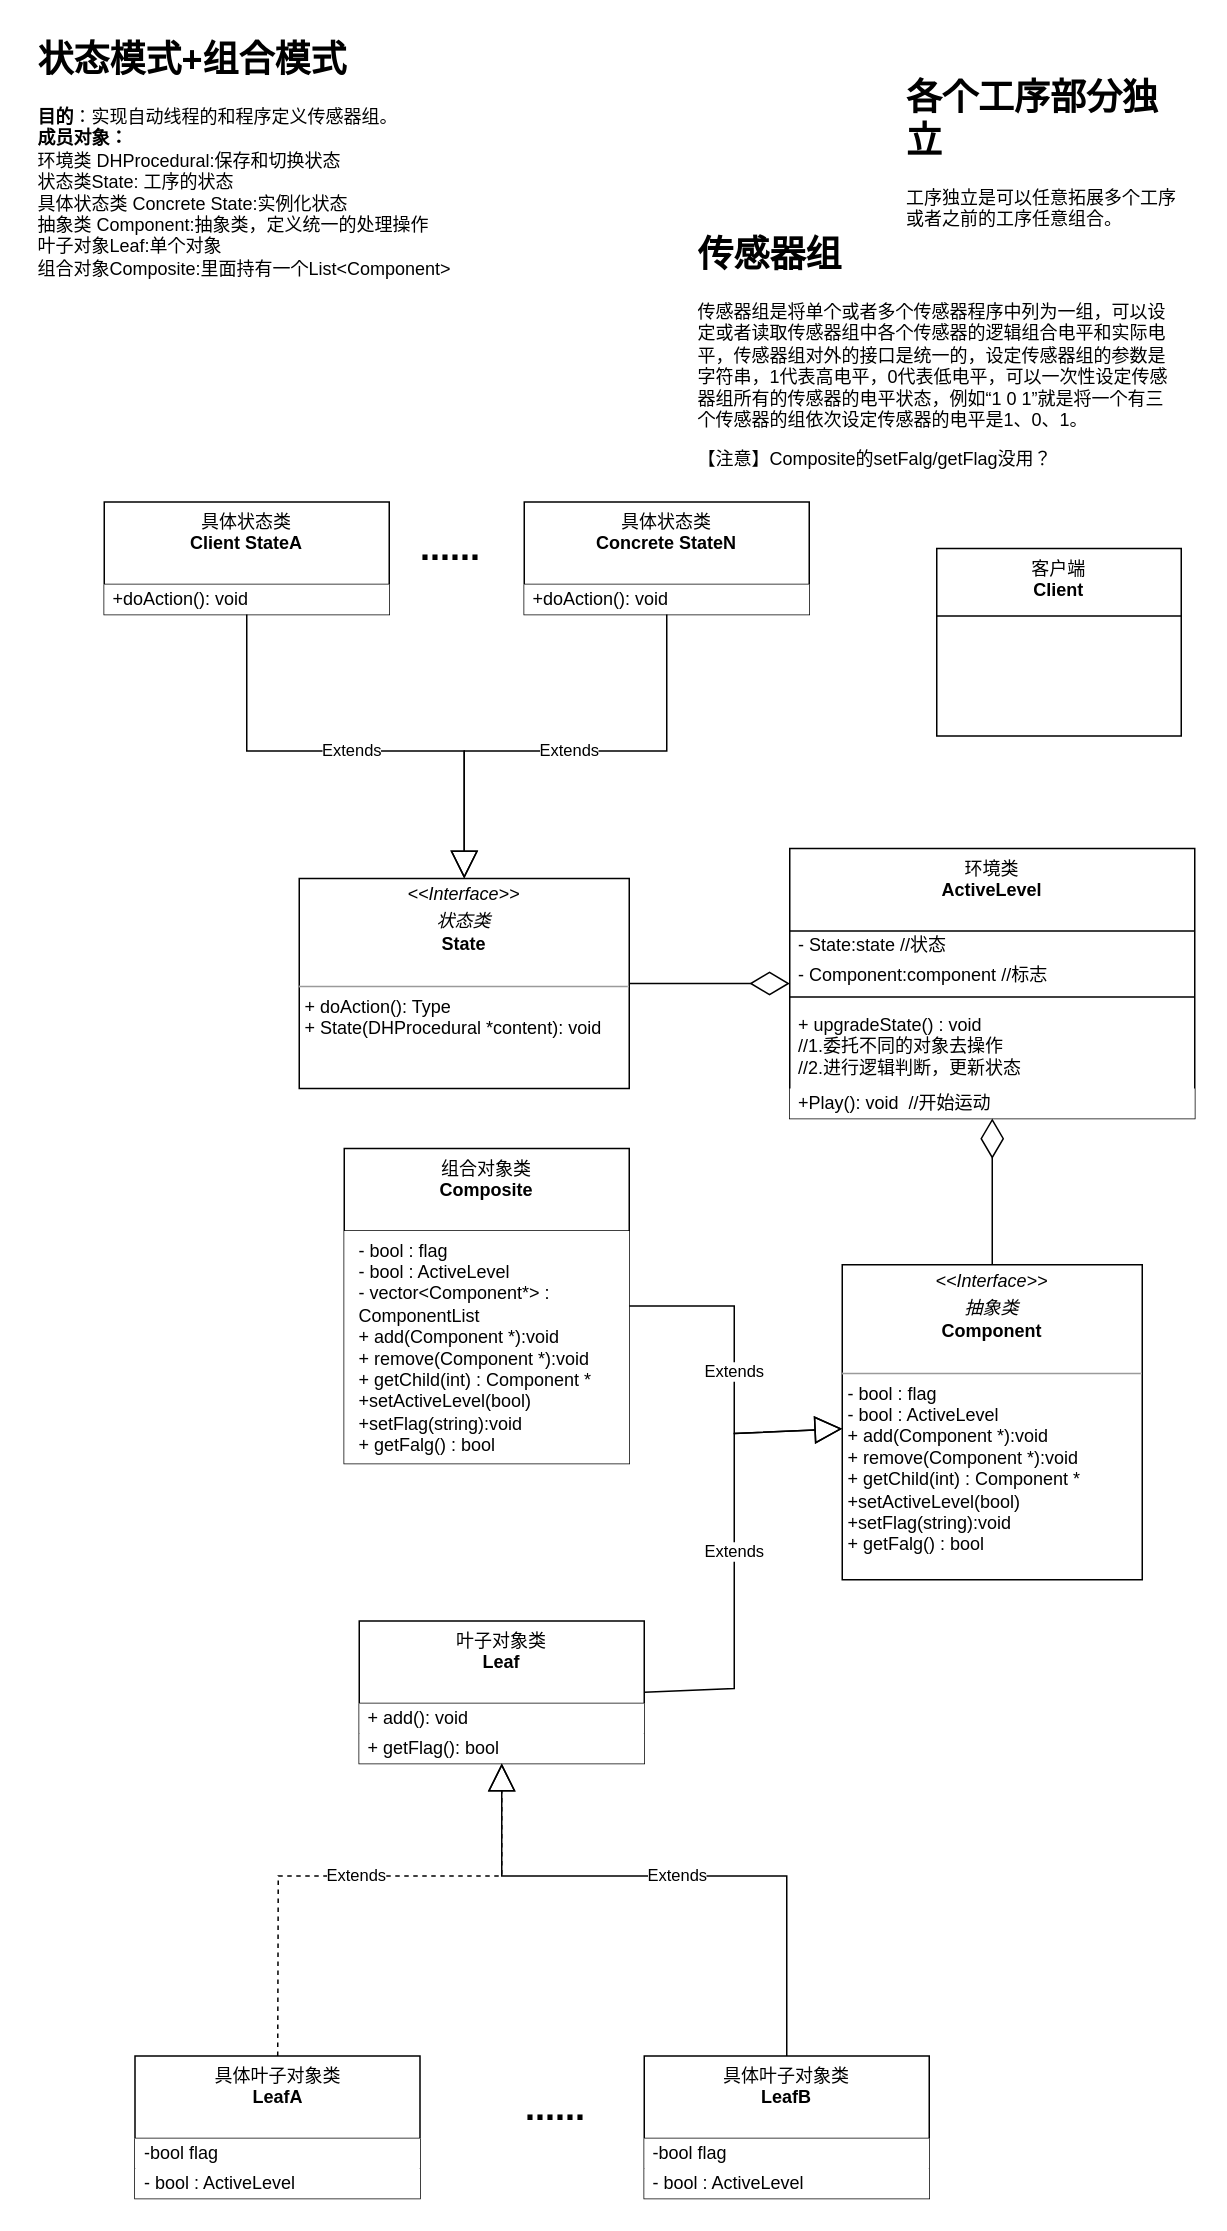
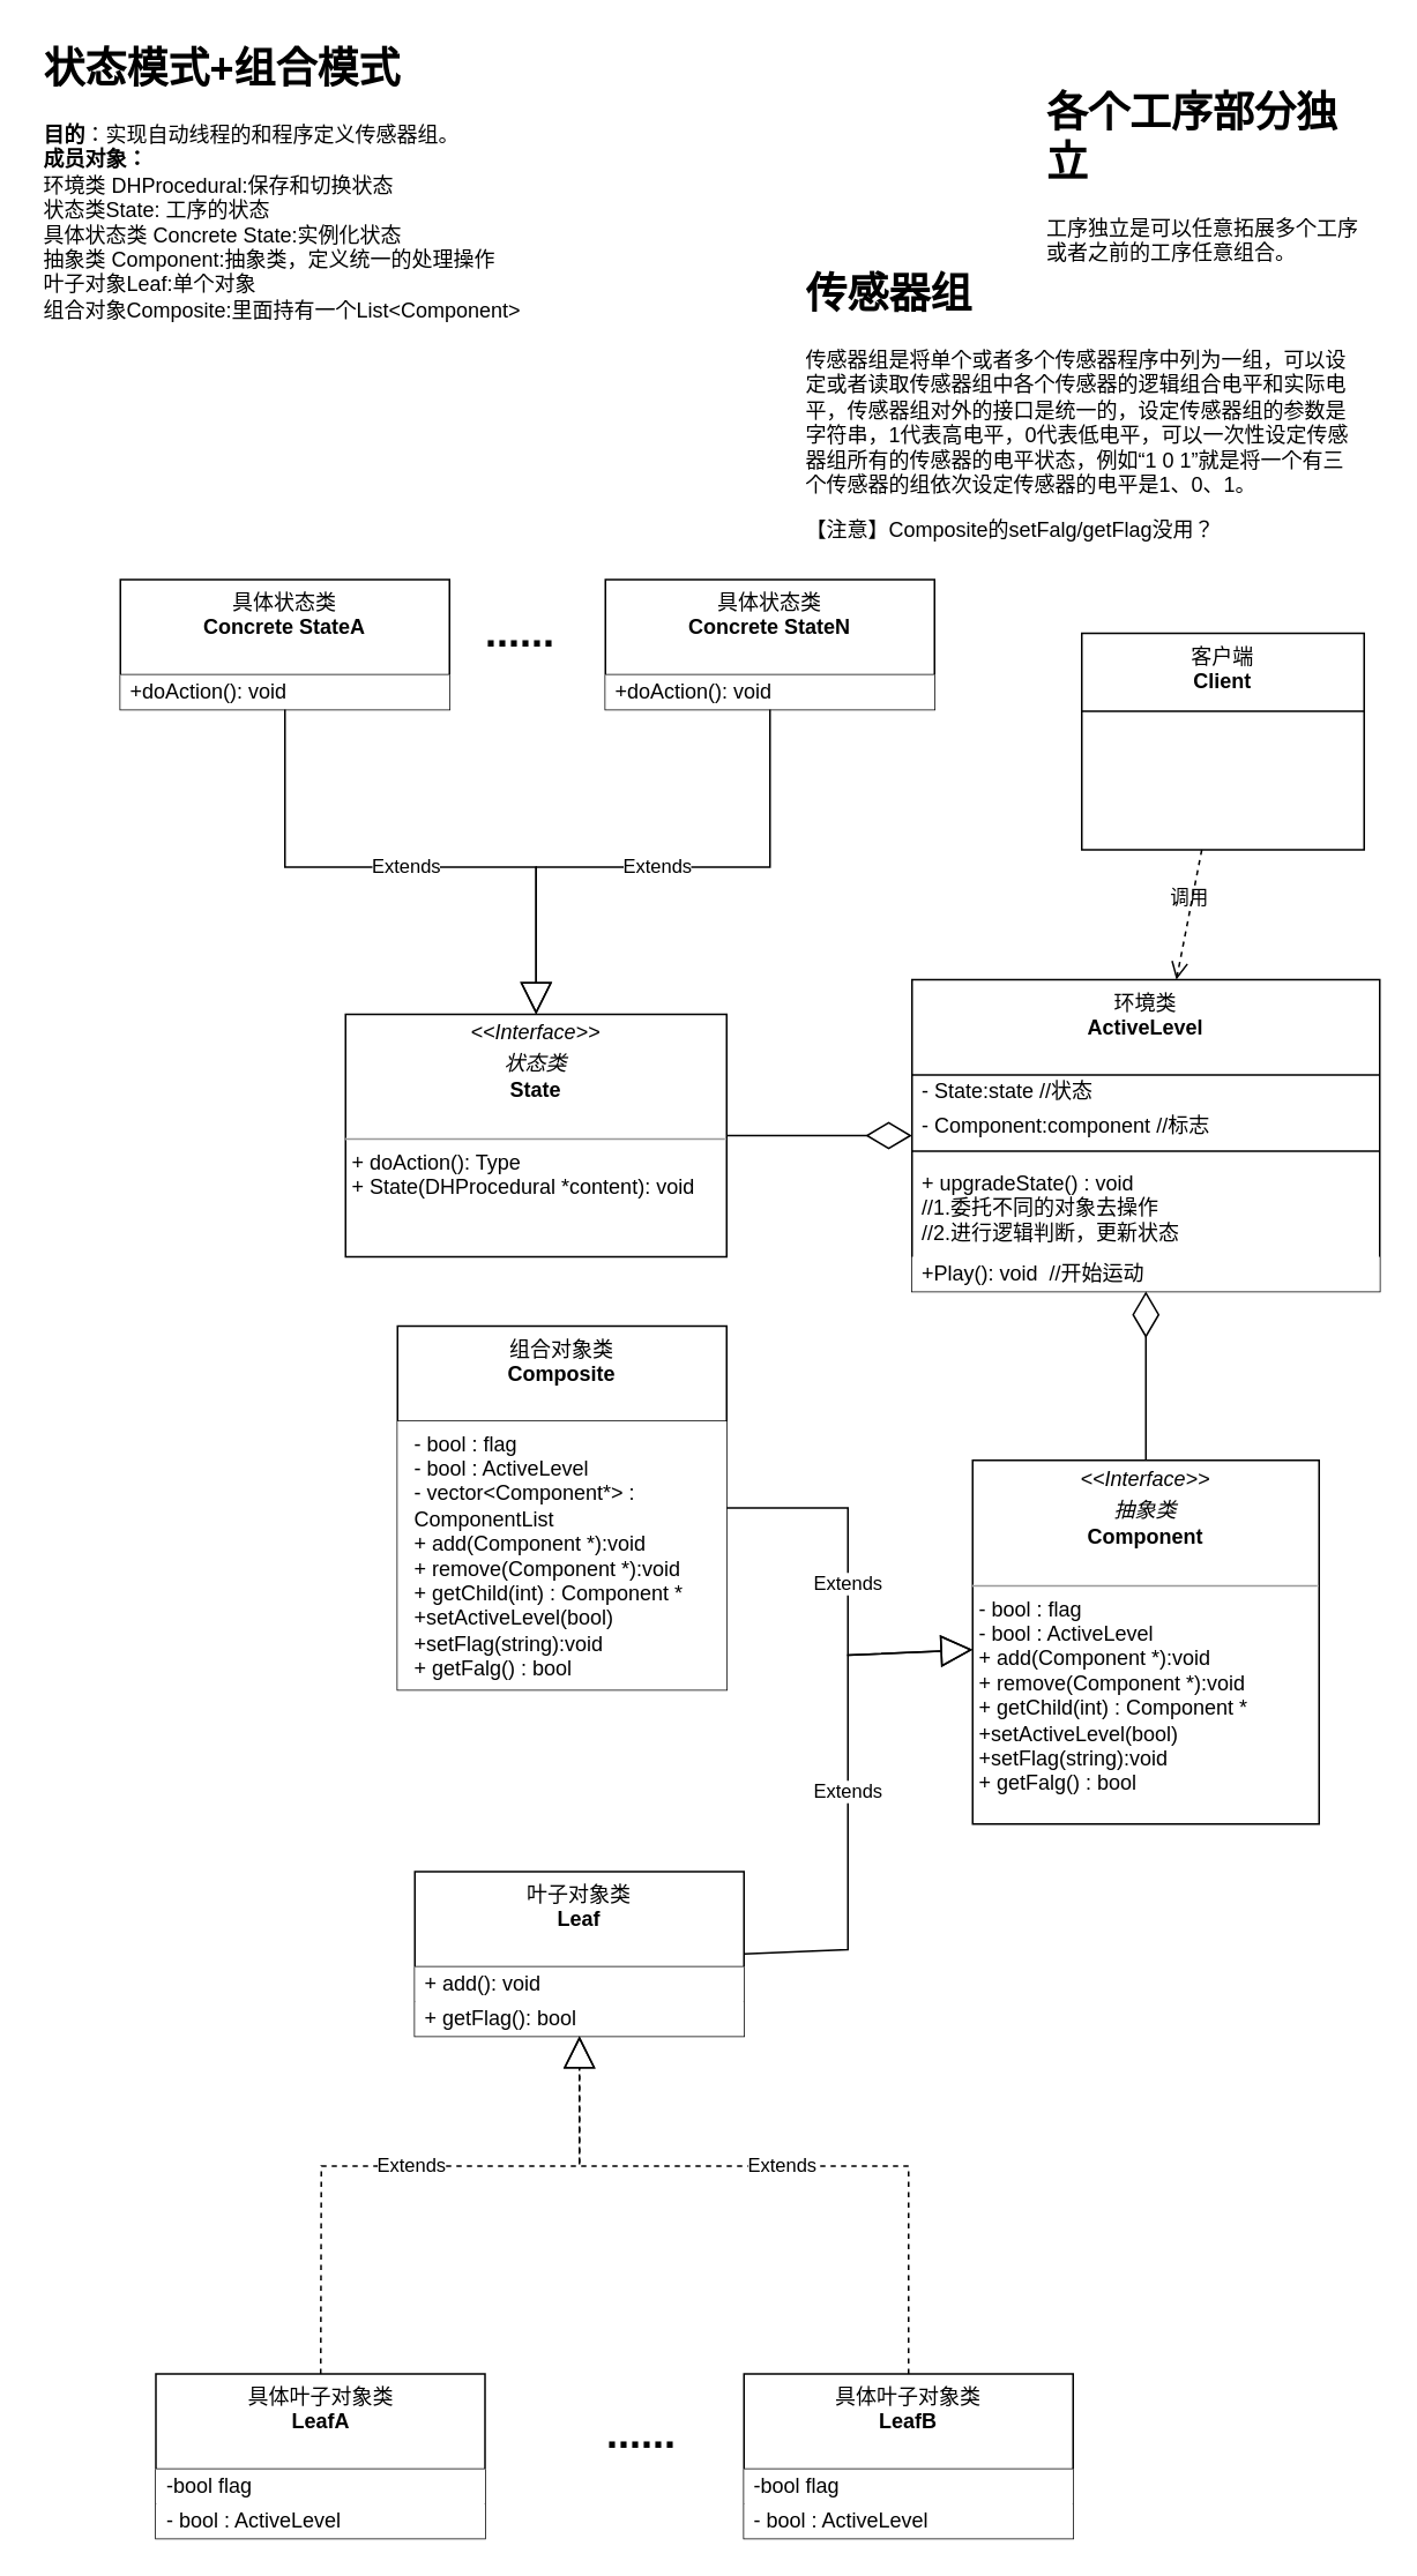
- <mxCell id="13" value="具体状态类&lt;br&gt;&lt;b&gt;Client StateA&lt;/b&gt;" style="swimlane;fontStyle=0;align=center;verticalAlign=top;childLayout=stackLayout;horizontal=1;startSize=55;horizontalStack=0;resizeParent=1;resizeParentMax=0;resizeLast=0;collapsible=0;marginBottom=0;html=1;whiteSpace=wrap;" vertex="1" parent="1"><mxGeometry x="69" y="334" width="190" height="75" as="geometry" /></mxCell>
+ <mxCell id="13" value="具体状态类&lt;br&gt;&lt;b&gt;Concrete StateA&lt;/b&gt;" style="swimlane;fontStyle=0;align=center;verticalAlign=top;childLayout=stackLayout;horizontal=1;startSize=55;horizontalStack=0;resizeParent=1;resizeParentMax=0;resizeLast=0;collapsible=0;marginBottom=0;html=1;whiteSpace=wrap;" vertex="1" parent="1"><mxGeometry x="69" y="334" width="190" height="75" as="geometry" /></mxCell>
+ <mxCell id="12" value="调用" style="endArrow=open;startArrow=none;endFill=0;startFill=0;endSize=8;html=1;verticalAlign=bottom;dashed=1;labelBackgroundColor=none;rounded=0;" edge="1" parent="1" source="11" target="5"><mxGeometry width="160" relative="1" as="geometry"><mxPoint x="849" y="855" as="sourcePoint" /><mxPoint x="1009" y="855" as="targetPoint" /></mxGeometry></mxCell>
- <mxCell id="38" value="Extends" style="endArrow=block;endSize=16;endFill=0;html=1;rounded=0;entryX=0.5;entryY=1;entryDx=0;entryDy=0;" edge="1" parent="1" source="33" target="27"><mxGeometry width="160" relative="1" as="geometry"><mxPoint x="369" y="874" as="sourcePoint" /><mxPoint x="561" y="922" as="targetPoint" /><Array as="points"><mxPoint x="524" y="1250" /><mxPoint x="334" y="1250" /></Array></mxGeometry></mxCell>
+ <mxCell id="38" value="Extends" style="endArrow=block;endSize=16;endFill=0;html=1;rounded=0;entryX=0.5;entryY=1;entryDx=0;entryDy=0;dashed=1;" edge="1" parent="1" source="33" target="27"><mxGeometry width="160" relative="1" as="geometry"><mxPoint x="369" y="874" as="sourcePoint" /><mxPoint x="561" y="922" as="targetPoint" /><Array as="points"><mxPoint x="524" y="1250" /><mxPoint x="334" y="1250" /></Array></mxGeometry></mxCell>
